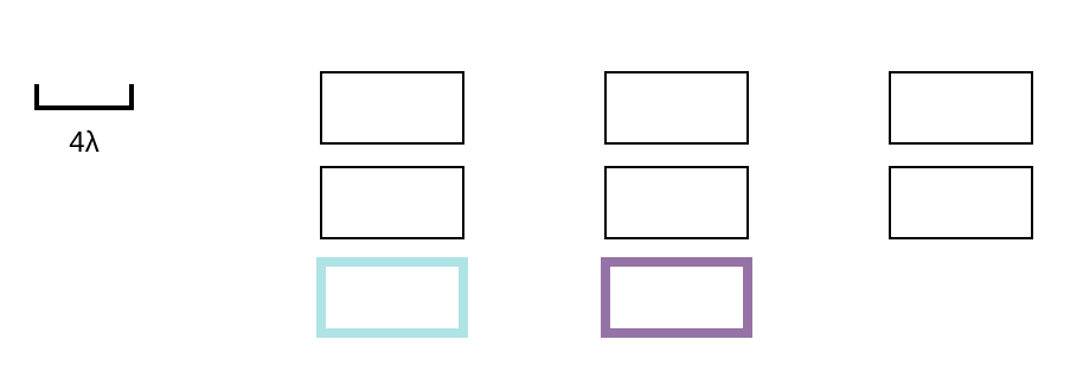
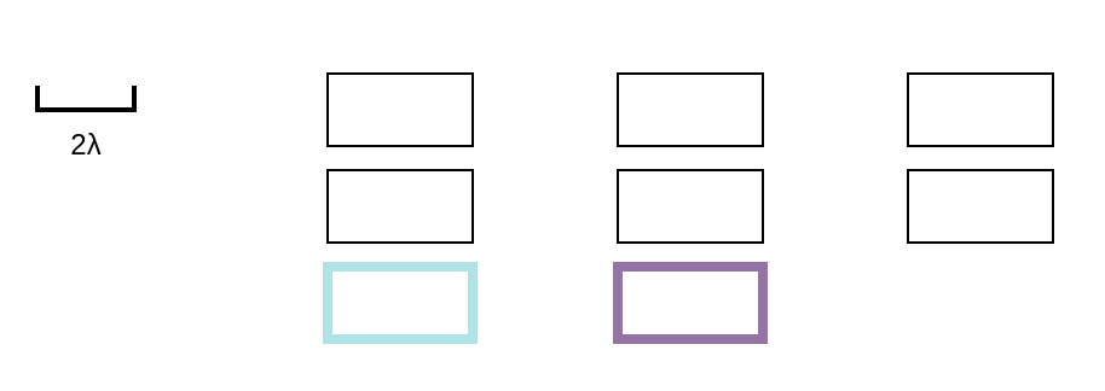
- <mxCell id="4" value="4λ" style="text;html=1;resizable=0;autosize=1;align=center;verticalAlign=middle;points=[];fillColor=none;strokeColor=none;rounded=0;" vertex="1" parent="1"><mxGeometry x="20" y="50" width="30" height="20" as="geometry" /></mxCell>
+ <mxCell id="4" value="2λ" style="text;html=1;resizable=0;autosize=1;align=center;verticalAlign=middle;points=[];fillColor=none;strokeColor=none;rounded=0;" vertex="1" parent="1"><mxGeometry x="20" y="50" width="30" height="20" as="geometry" /></mxCell>
